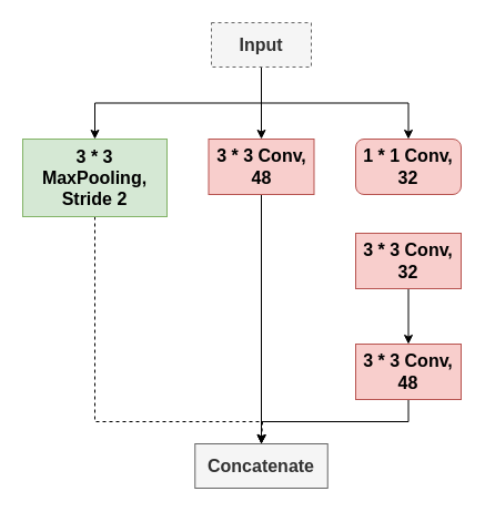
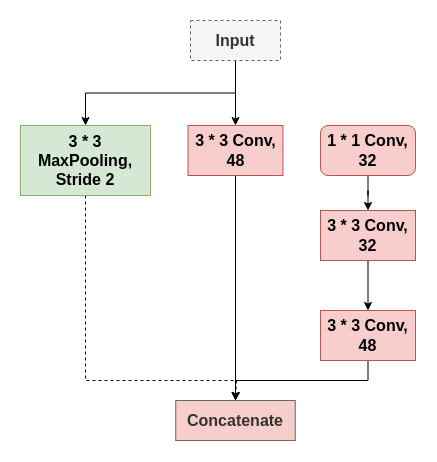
- <mxCell id="4" style="edgeStyle=orthogonalEdgeStyle;rounded=0;orthogonalLoop=1;jettySize=auto;html=1;exitX=0.5;exitY=1;exitDx=0;exitDy=0;entryX=0.5;entryY=0;entryDx=0;entryDy=0;" edge="1" parent="1" source="5" target="11"><mxGeometry relative="1" as="geometry" /></mxCell>
+ <mxCell id="10" value="" style="edgeStyle=orthogonalEdgeStyle;rounded=0;orthogonalLoop=1;jettySize=auto;html=1;" edge="1" parent="1" source="11" target="13"><mxGeometry relative="1" as="geometry" /></mxCell>
- <mxCell id="16" value="&lt;b&gt;&lt;font style=&quot;font-size: 16px;&quot;&gt;Concatenate&lt;/font&gt;&lt;/b&gt;" style="rounded=0;whiteSpace=wrap;html=1;fillColor=#f5f5f5;fontColor=#333333;strokeColor=#666666;" vertex="1" parent="1"><mxGeometry x="175.25" y="400" width="119.5" height="40" as="geometry" /></mxCell>
+ <mxCell id="16" value="&lt;b&gt;&lt;font style=&quot;font-size: 16px;&quot;&gt;Concatenate&lt;/font&gt;&lt;/b&gt;" style="rounded=0;whiteSpace=wrap;html=1;fillColor=#f8cecc;fontColor=#333333;strokeColor=#666666;" vertex="1" parent="1"><mxGeometry x="175.25" y="400" width="119.5" height="40" as="geometry" /></mxCell>
